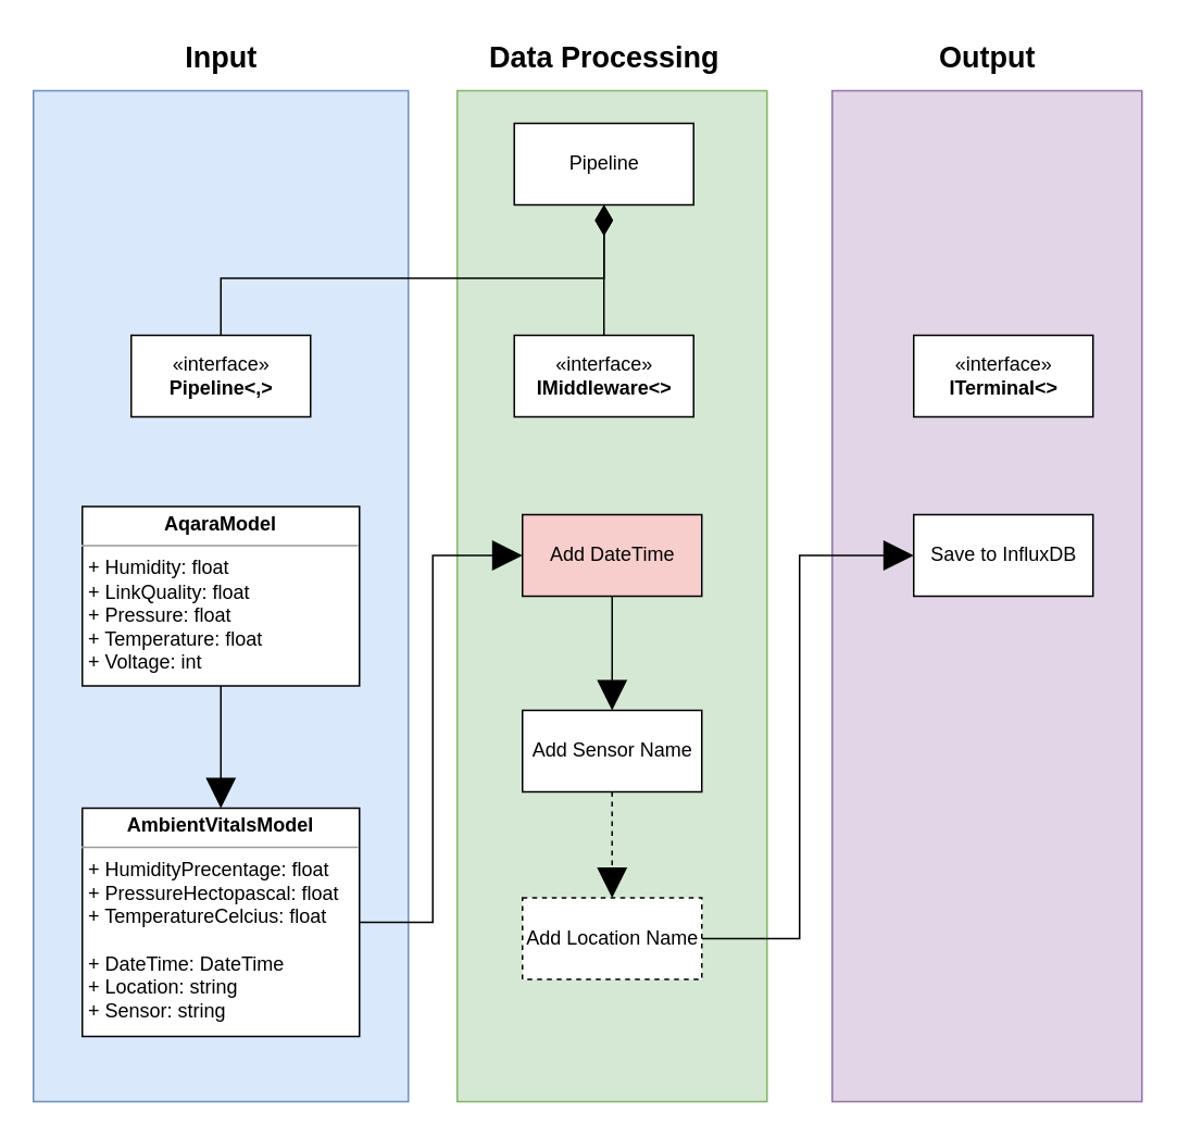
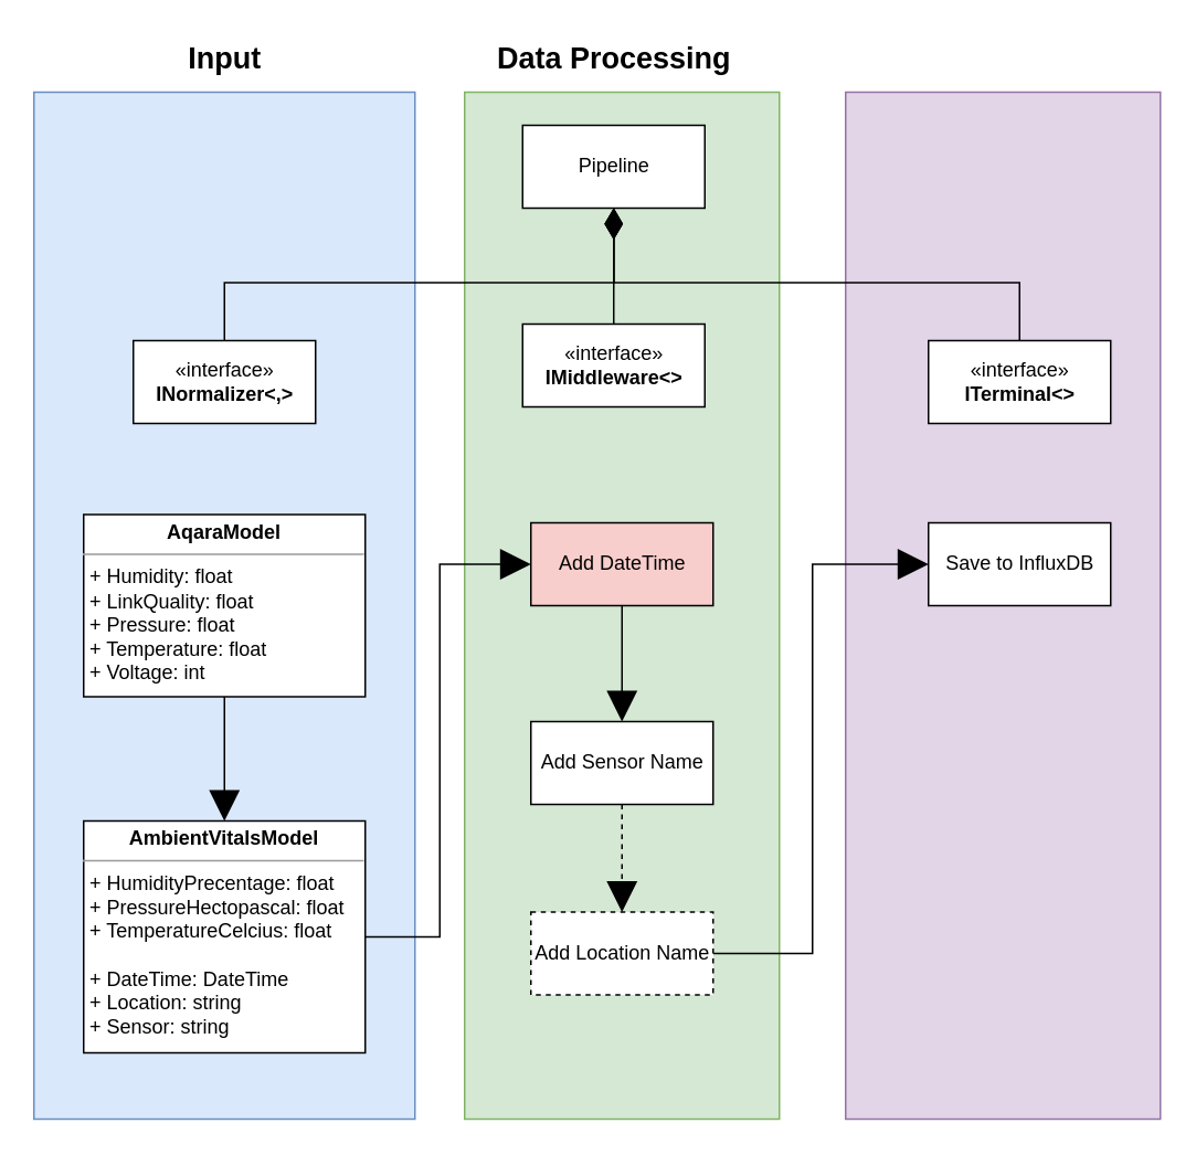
- <mxCell id="25" value="Output" style="text;html=1;align=center;verticalAlign=middle;resizable=0;points=[];autosize=1;fontSize=18;fontStyle=1" vertex="1" parent="1"><mxGeometry x="570" y="20" width="70" height="30" as="geometry" /></mxCell>
+ <mxCell id="10" style="edgeStyle=orthogonalEdgeStyle;rounded=0;orthogonalLoop=1;jettySize=auto;html=1;exitX=0.5;exitY=0;exitDx=0;exitDy=0;entryX=0.5;entryY=1;entryDx=0;entryDy=0;startSize=16;endArrow=diamondThin;endFill=1;endSize=16;" edge="1" parent="1" source="11" target="5"><mxGeometry relative="1" as="geometry" /></mxCell>
- <mxCell id="7" value="«interface»&lt;br&gt;&lt;b&gt;Pipeline&amp;lt;,&amp;gt;&lt;/b&gt;" style="html=1;" vertex="1" parent="1"><mxGeometry x="80" y="205" width="110" height="50" as="geometry" /></mxCell>
+ <mxCell id="7" value="«interface»&lt;br&gt;&lt;b&gt;INormalizer&amp;lt;,&amp;gt;&lt;/b&gt;" style="html=1;" vertex="1" parent="1"><mxGeometry x="80" y="205" width="110" height="50" as="geometry" /></mxCell>
- <mxCell id="9" value="«interface»&lt;br&gt;&lt;b&gt;IMiddleware&amp;lt;&amp;gt;&lt;/b&gt;" style="html=1;" vertex="1" parent="1"><mxGeometry x="315" y="205" width="110" height="50" as="geometry" /></mxCell>
+ <mxCell id="9" value="«interface»&lt;br&gt;&lt;b&gt;IMiddleware&amp;lt;&amp;gt;&lt;/b&gt;" style="html=1;" vertex="1" parent="1"><mxGeometry x="315" y="195" width="110" height="50" as="geometry" /></mxCell>
